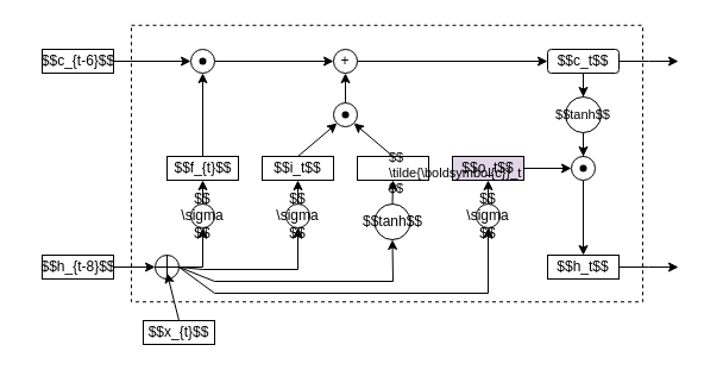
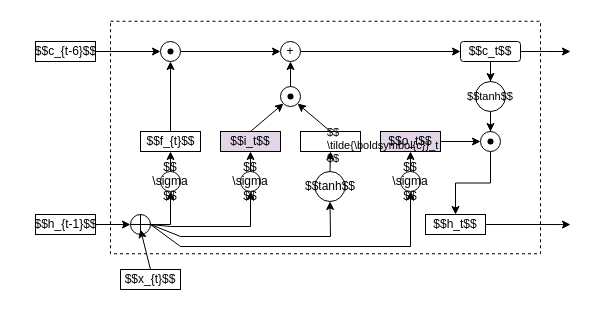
- <mxCell id="25" value="$$i_t$$" style="rounded=0;whiteSpace=wrap;html=1;" parent="1" vertex="1"><mxGeometry x="220" y="131" width="60" height="20" as="geometry" /></mxCell>
+ <mxCell id="25" value="$$i_t$$" style="rounded=0;whiteSpace=wrap;html=1;fillColor=#e1d5e7;" parent="1" vertex="1"><mxGeometry x="220" y="131" width="60" height="20" as="geometry" /></mxCell>
- <mxCell id="7" value="$$h_{t-8}$$" style="text;html=1;align=center;verticalAlign=middle;resizable=0;points=[];autosize=1;strokeColor=none;fillColor=none;" parent="1" vertex="1"><mxGeometry x="20" y="209" width="90" height="30" as="geometry" /></mxCell>
+ <mxCell id="7" value="$$h_{t-1}$$" style="text;html=1;align=center;verticalAlign=middle;resizable=0;points=[];autosize=1;strokeColor=none;fillColor=none;" parent="1" vertex="1"><mxGeometry x="20" y="209" width="90" height="30" as="geometry" /></mxCell>
- <mxCell id="38" value="$$h_t$$" style="rounded=0;whiteSpace=wrap;html=1;" parent="1" vertex="1"><mxGeometry x="460" y="214" width="60" height="20" as="geometry" /></mxCell>
+ <mxCell id="38" value="$$h_t$$" style="rounded=0;whiteSpace=wrap;html=1;" parent="1" vertex="1"><mxGeometry x="425" y="214" width="60" height="20" as="geometry" /></mxCell>
